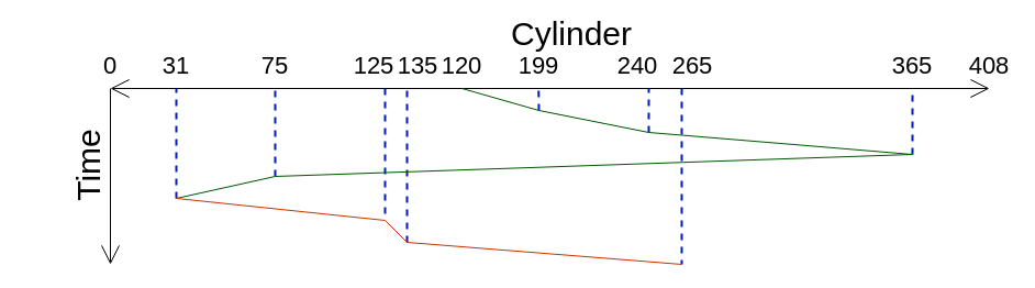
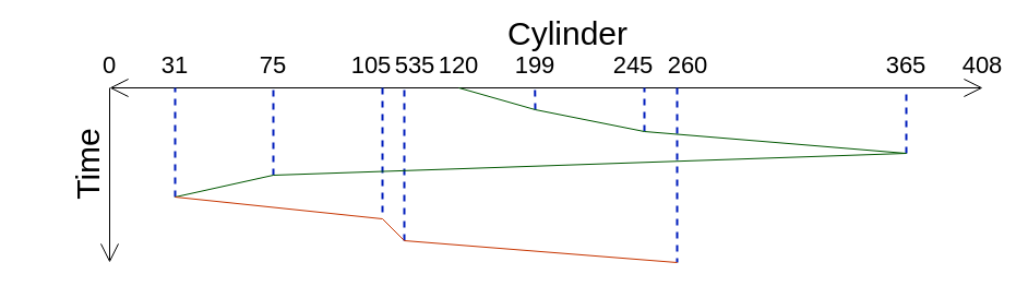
- <mxCell id="13" value="125" style="text;html=1;strokeColor=none;fillColor=none;align=center;verticalAlign=middle;whiteSpace=wrap;rounded=0;fontSize=22;" vertex="1" parent="1"><mxGeometry x="320" y="50" width="40" height="20" as="geometry" /></mxCell>
+ <mxCell id="13" value="105" style="text;html=1;strokeColor=none;fillColor=none;align=center;verticalAlign=middle;whiteSpace=wrap;rounded=0;fontSize=22;" vertex="1" parent="1"><mxGeometry x="320" y="50" width="40" height="20" as="geometry" /></mxCell>
- <mxCell id="14" value="135" style="text;html=1;strokeColor=none;fillColor=none;align=center;verticalAlign=middle;whiteSpace=wrap;rounded=0;fontSize=22;" vertex="1" parent="1"><mxGeometry x="360" y="50" width="40" height="20" as="geometry" /></mxCell>
+ <mxCell id="14" value="535" style="text;html=1;strokeColor=none;fillColor=none;align=center;verticalAlign=middle;whiteSpace=wrap;rounded=0;fontSize=22;" vertex="1" parent="1"><mxGeometry x="360" y="50" width="40" height="20" as="geometry" /></mxCell>
- <mxCell id="15" value="240" style="text;html=1;strokeColor=none;fillColor=none;align=center;verticalAlign=middle;whiteSpace=wrap;rounded=0;fontSize=22;" vertex="1" parent="1"><mxGeometry x="560" y="50" width="40" height="20" as="geometry" /></mxCell>
+ <mxCell id="15" value="245" style="text;html=1;strokeColor=none;fillColor=none;align=center;verticalAlign=middle;whiteSpace=wrap;rounded=0;fontSize=22;" vertex="1" parent="1"><mxGeometry x="560" y="50" width="40" height="20" as="geometry" /></mxCell>
- <mxCell id="16" value="265" style="text;html=1;strokeColor=none;fillColor=none;align=center;verticalAlign=middle;whiteSpace=wrap;rounded=0;fontSize=22;" vertex="1" parent="1"><mxGeometry x="610" y="50" width="40" height="20" as="geometry" /></mxCell>
+ <mxCell id="16" value="260" style="text;html=1;strokeColor=none;fillColor=none;align=center;verticalAlign=middle;whiteSpace=wrap;rounded=0;fontSize=22;" vertex="1" parent="1"><mxGeometry x="610" y="50" width="40" height="20" as="geometry" /></mxCell>
